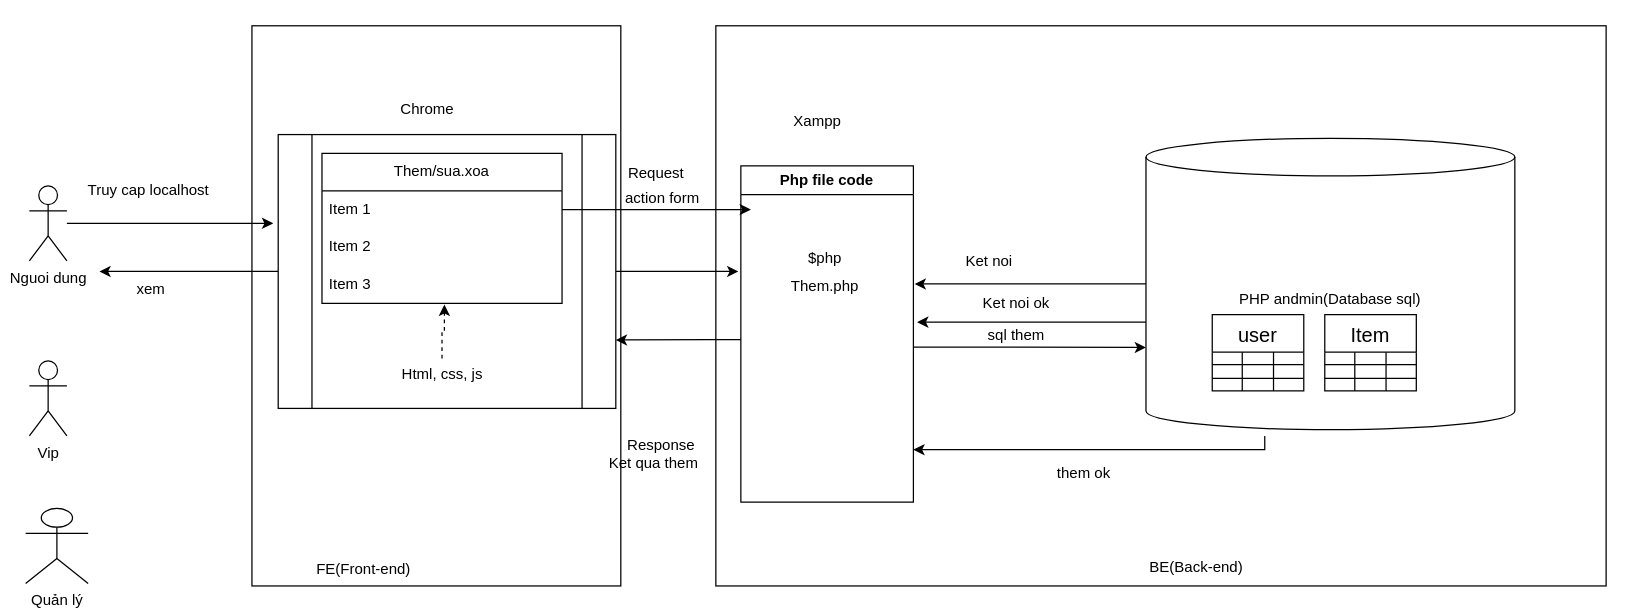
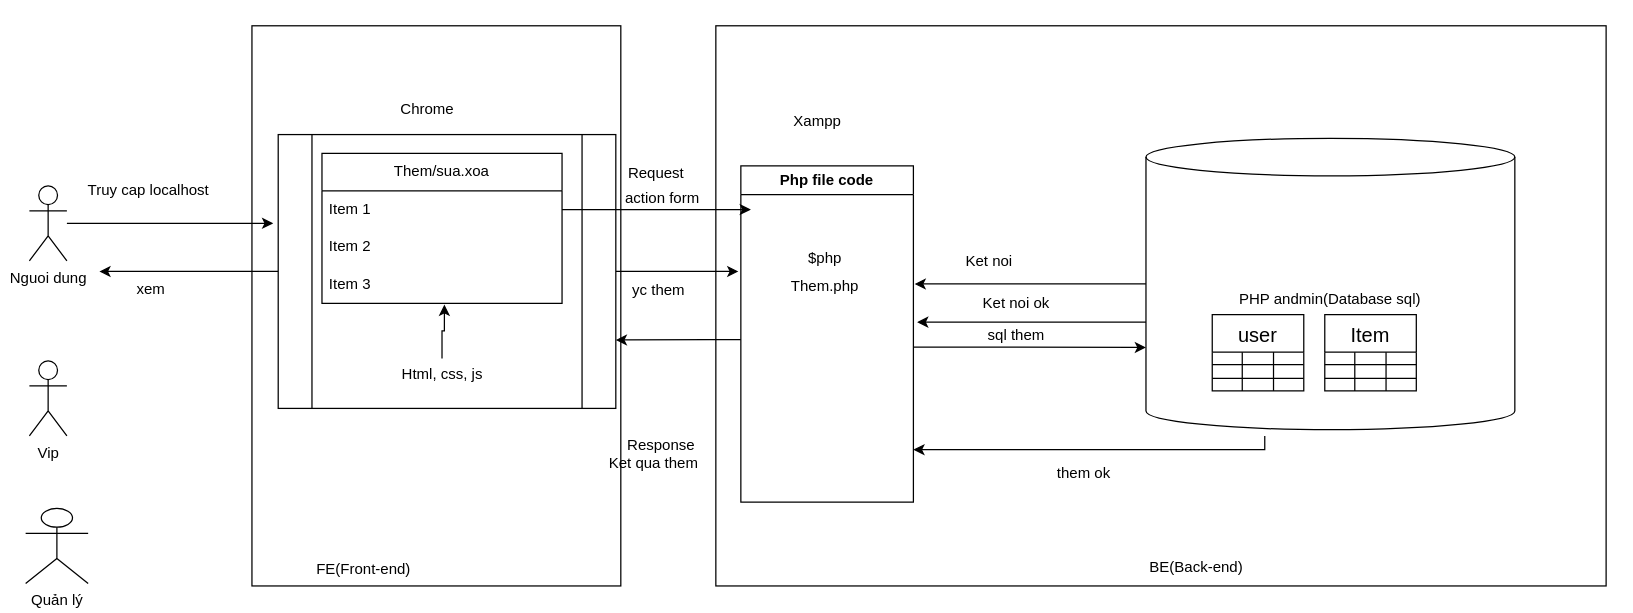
+ <mxCell id="29" value="yc them" style="text;html=1;align=center;verticalAlign=middle;resizable=0;points=[];autosize=1;strokeColor=none;fillColor=none;" vertex="1" parent="1"><mxGeometry x="496" y="219" width="60" height="26" as="geometry" /></mxCell>
- <mxCell id="23" style="edgeStyle=orthogonalEdgeStyle;rounded=0;orthogonalLoop=1;jettySize=auto;html=1;entryX=0.51;entryY=1.033;entryDx=0;entryDy=0;entryPerimeter=0;dashed=1;" edge="1" parent="1" source="24" target="14"><mxGeometry relative="1" as="geometry" /></mxCell>
+ <mxCell id="23" style="edgeStyle=orthogonalEdgeStyle;rounded=0;orthogonalLoop=1;jettySize=auto;html=1;entryX=0.51;entryY=1.033;entryDx=0;entryDy=0;entryPerimeter=0;" edge="1" parent="1" source="24" target="14"><mxGeometry relative="1" as="geometry" /></mxCell>
